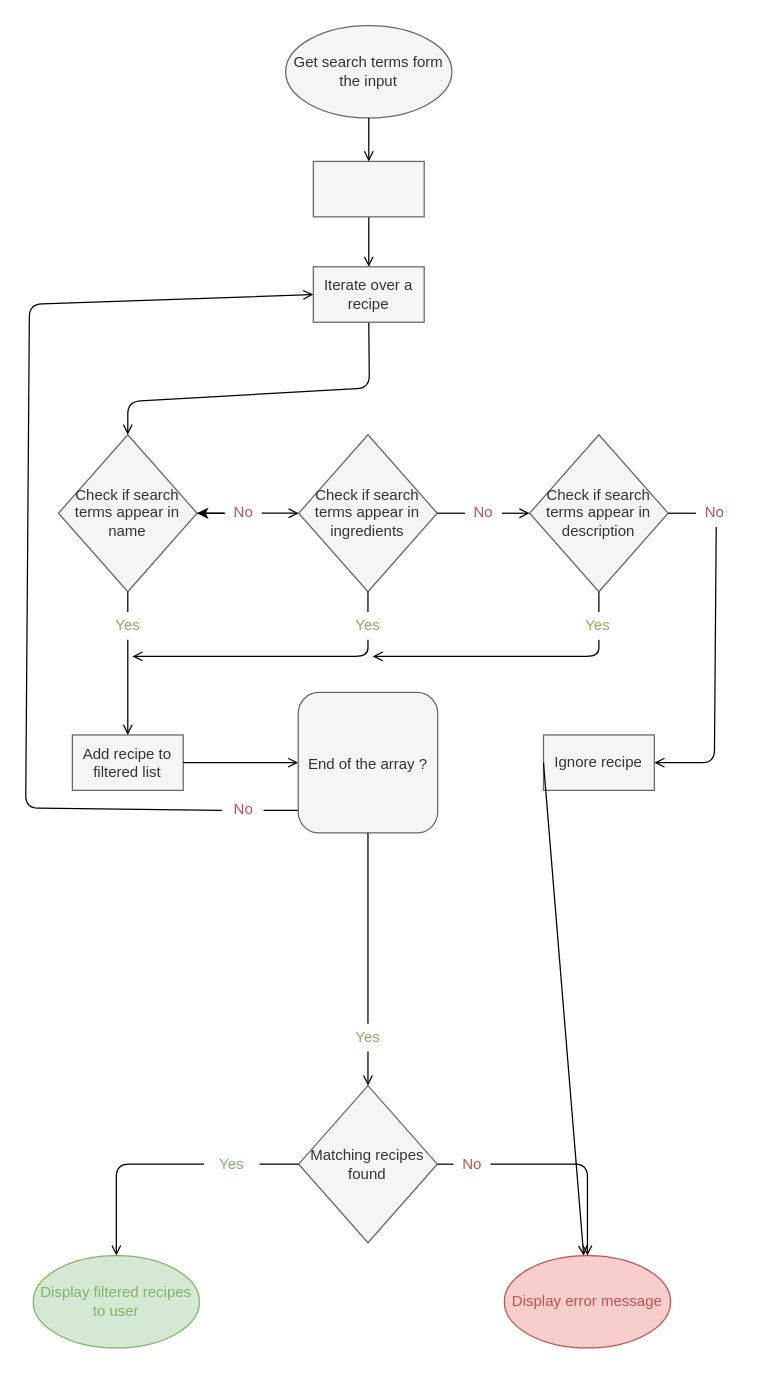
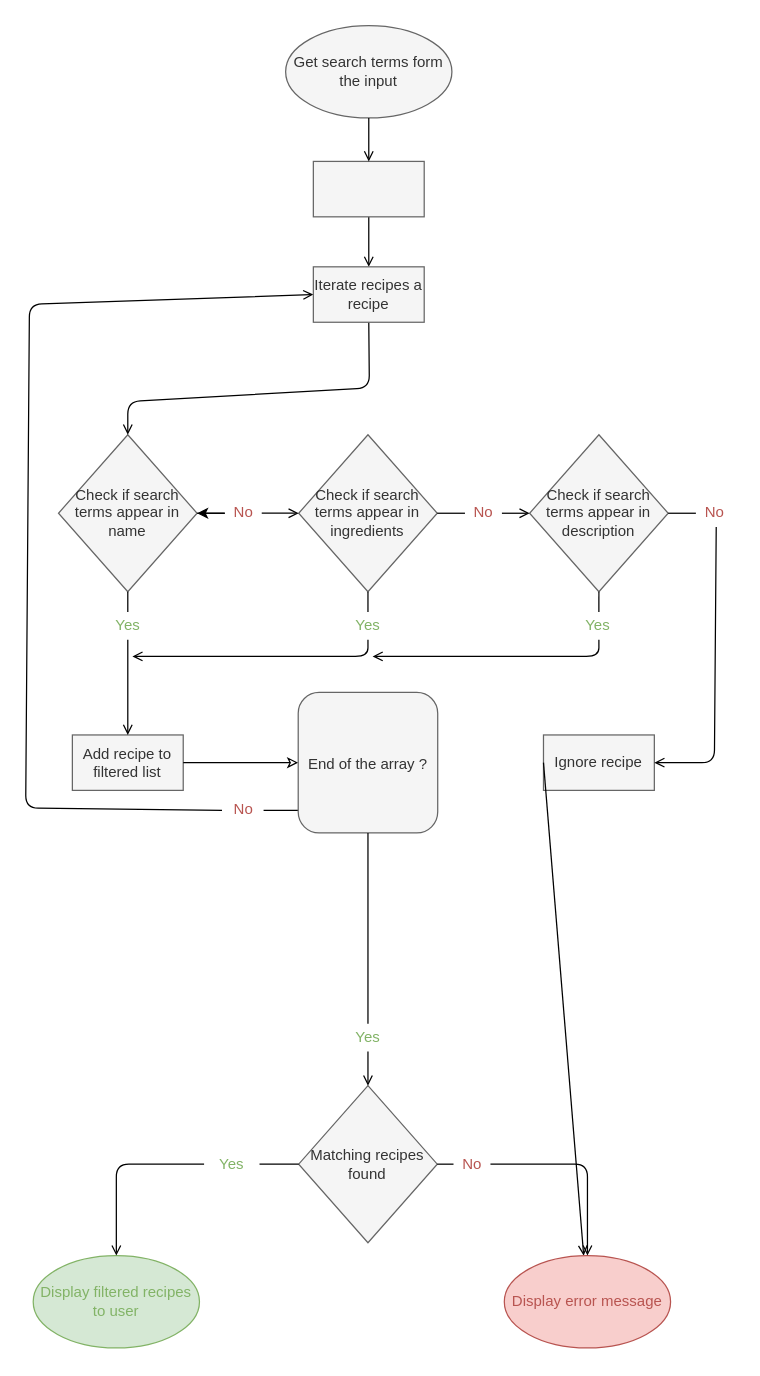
- <mxCell id="36" value="Iterate over a recipe" style="whiteSpace=wrap;html=1;fillColor=#f5f5f5;strokeColor=#666666;fontColor=#333333;movable=1;resizable=1;rotatable=1;deletable=1;editable=1;connectable=1;" parent="1" vertex="1"><mxGeometry x="250.173" y="213.002" width="88.696" height="44.348" as="geometry" /></mxCell>
+ <mxCell id="36" value="Iterate recipes a recipe" style="whiteSpace=wrap;html=1;fillColor=#f5f5f5;strokeColor=#666666;fontColor=#333333;movable=1;resizable=1;rotatable=1;deletable=1;editable=1;connectable=1;" parent="1" vertex="1"><mxGeometry x="250.173" y="213.002" width="88.696" height="44.348" as="geometry" /></mxCell>
- <mxCell id="28" style="edgeStyle=none;html=1;exitX=1;exitY=0.5;exitDx=0;exitDy=0;entryX=0;entryY=0.5;entryDx=0;entryDy=0;strokeColor=#000000;strokeWidth=1;fontColor=#82B366;endArrow=open;endFill=0;movable=1;resizable=1;rotatable=1;deletable=1;editable=1;connectable=1;" parent="1" source="8" target="42" edge="1"><mxGeometry relative="1" as="geometry"><mxPoint x="251.002" y="685.87" as="targetPoint" /><Array as="points" /></mxGeometry></mxCell>
+ <mxCell id="28" style="edgeStyle=none;html=1;exitX=1;exitY=0.5;exitDx=0;exitDy=0;entryX=0;entryY=0.5;entryDx=0;entryDy=0;strokeColor=#000000;strokeWidth=1;fontColor=#82B366;endArrow=classic;endFill=0;movable=1;resizable=1;rotatable=1;deletable=1;editable=1;connectable=1;" parent="1" source="8" target="42" edge="1"><mxGeometry relative="1" as="geometry"><mxPoint x="251.002" y="685.87" as="targetPoint" /><Array as="points" /></mxGeometry></mxCell>
